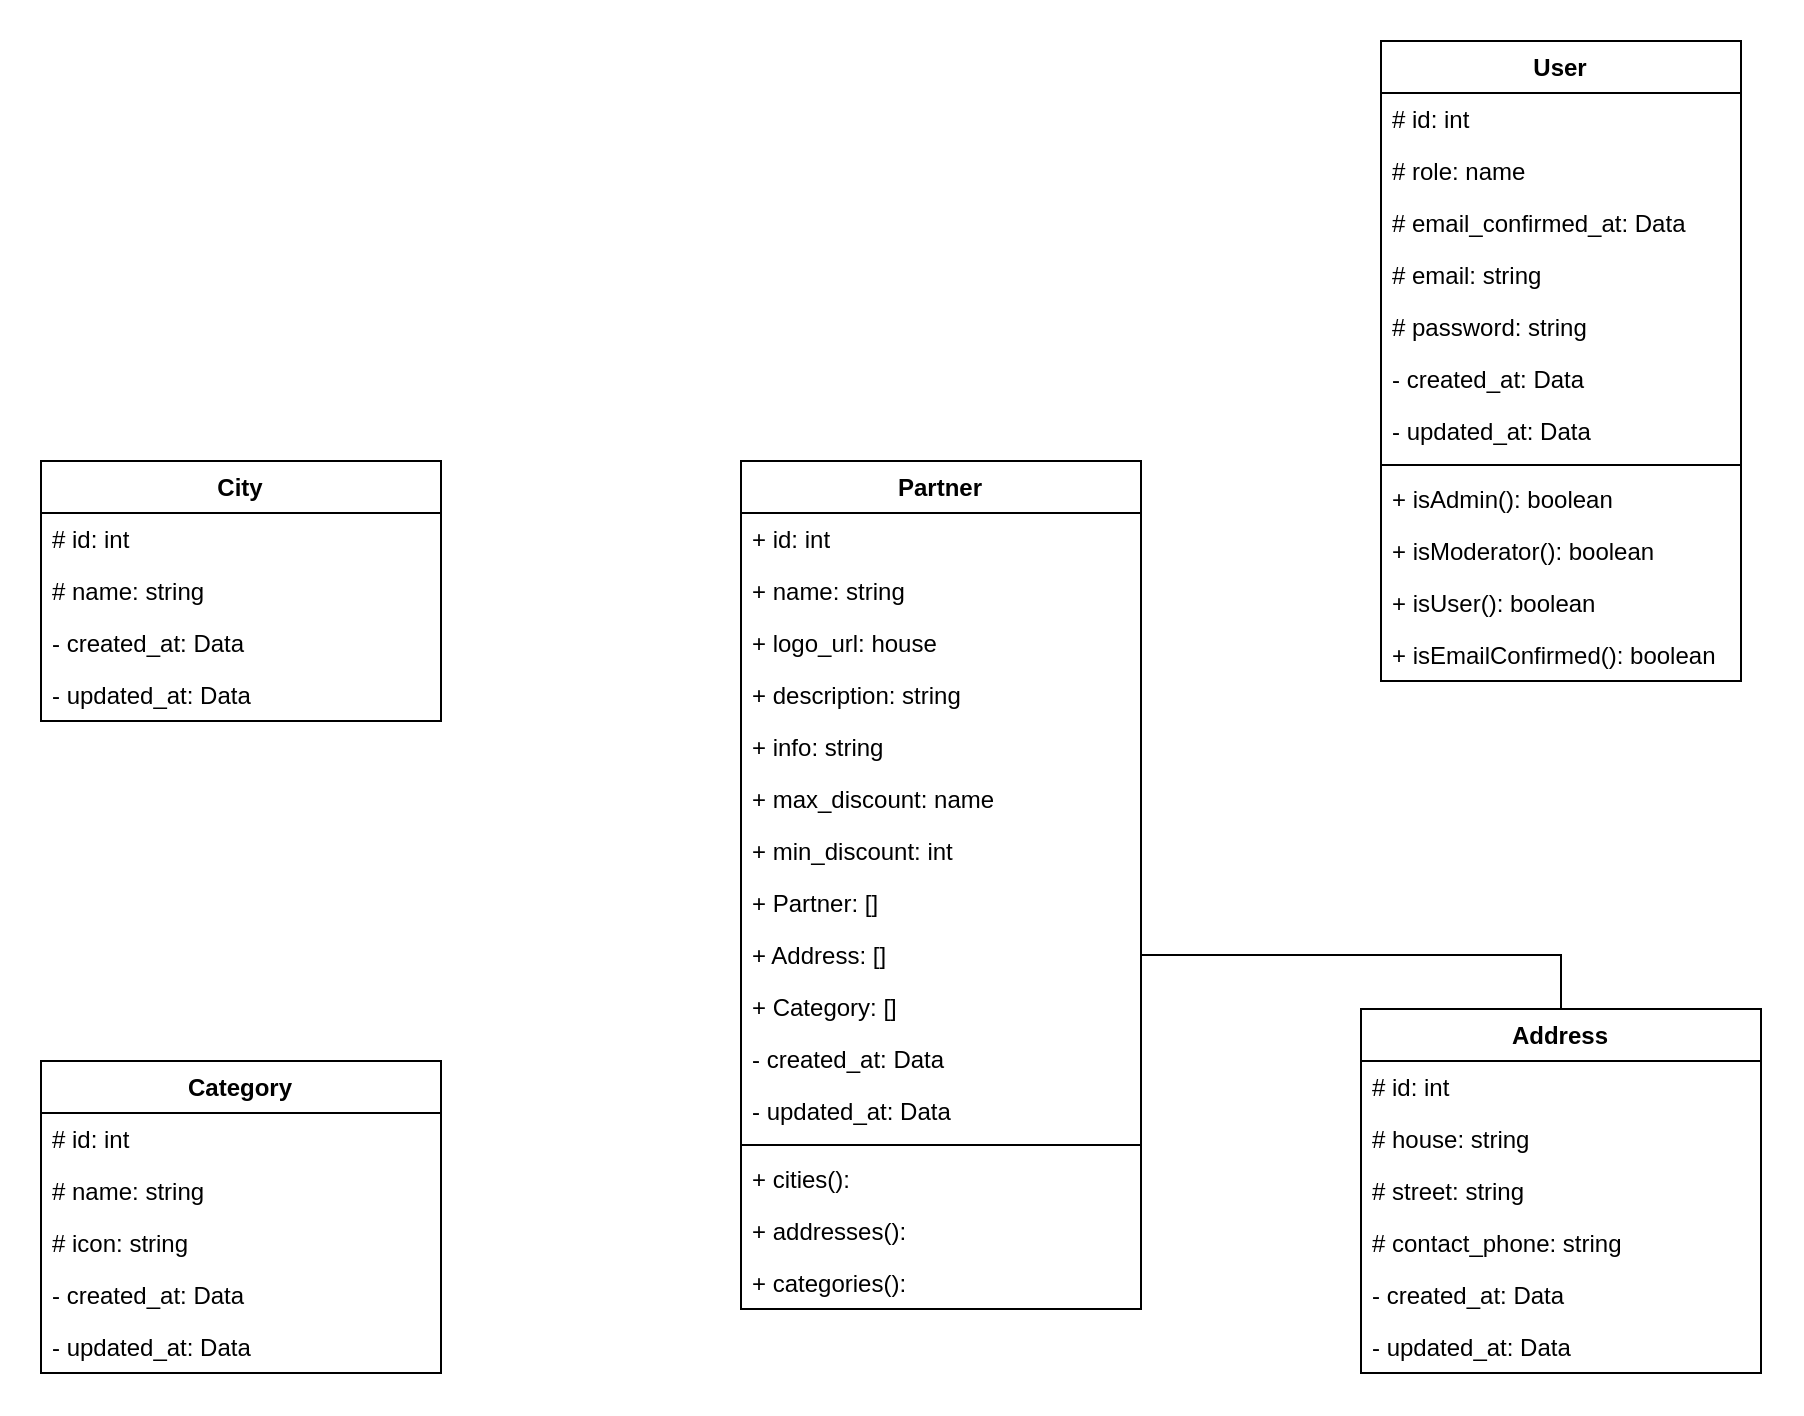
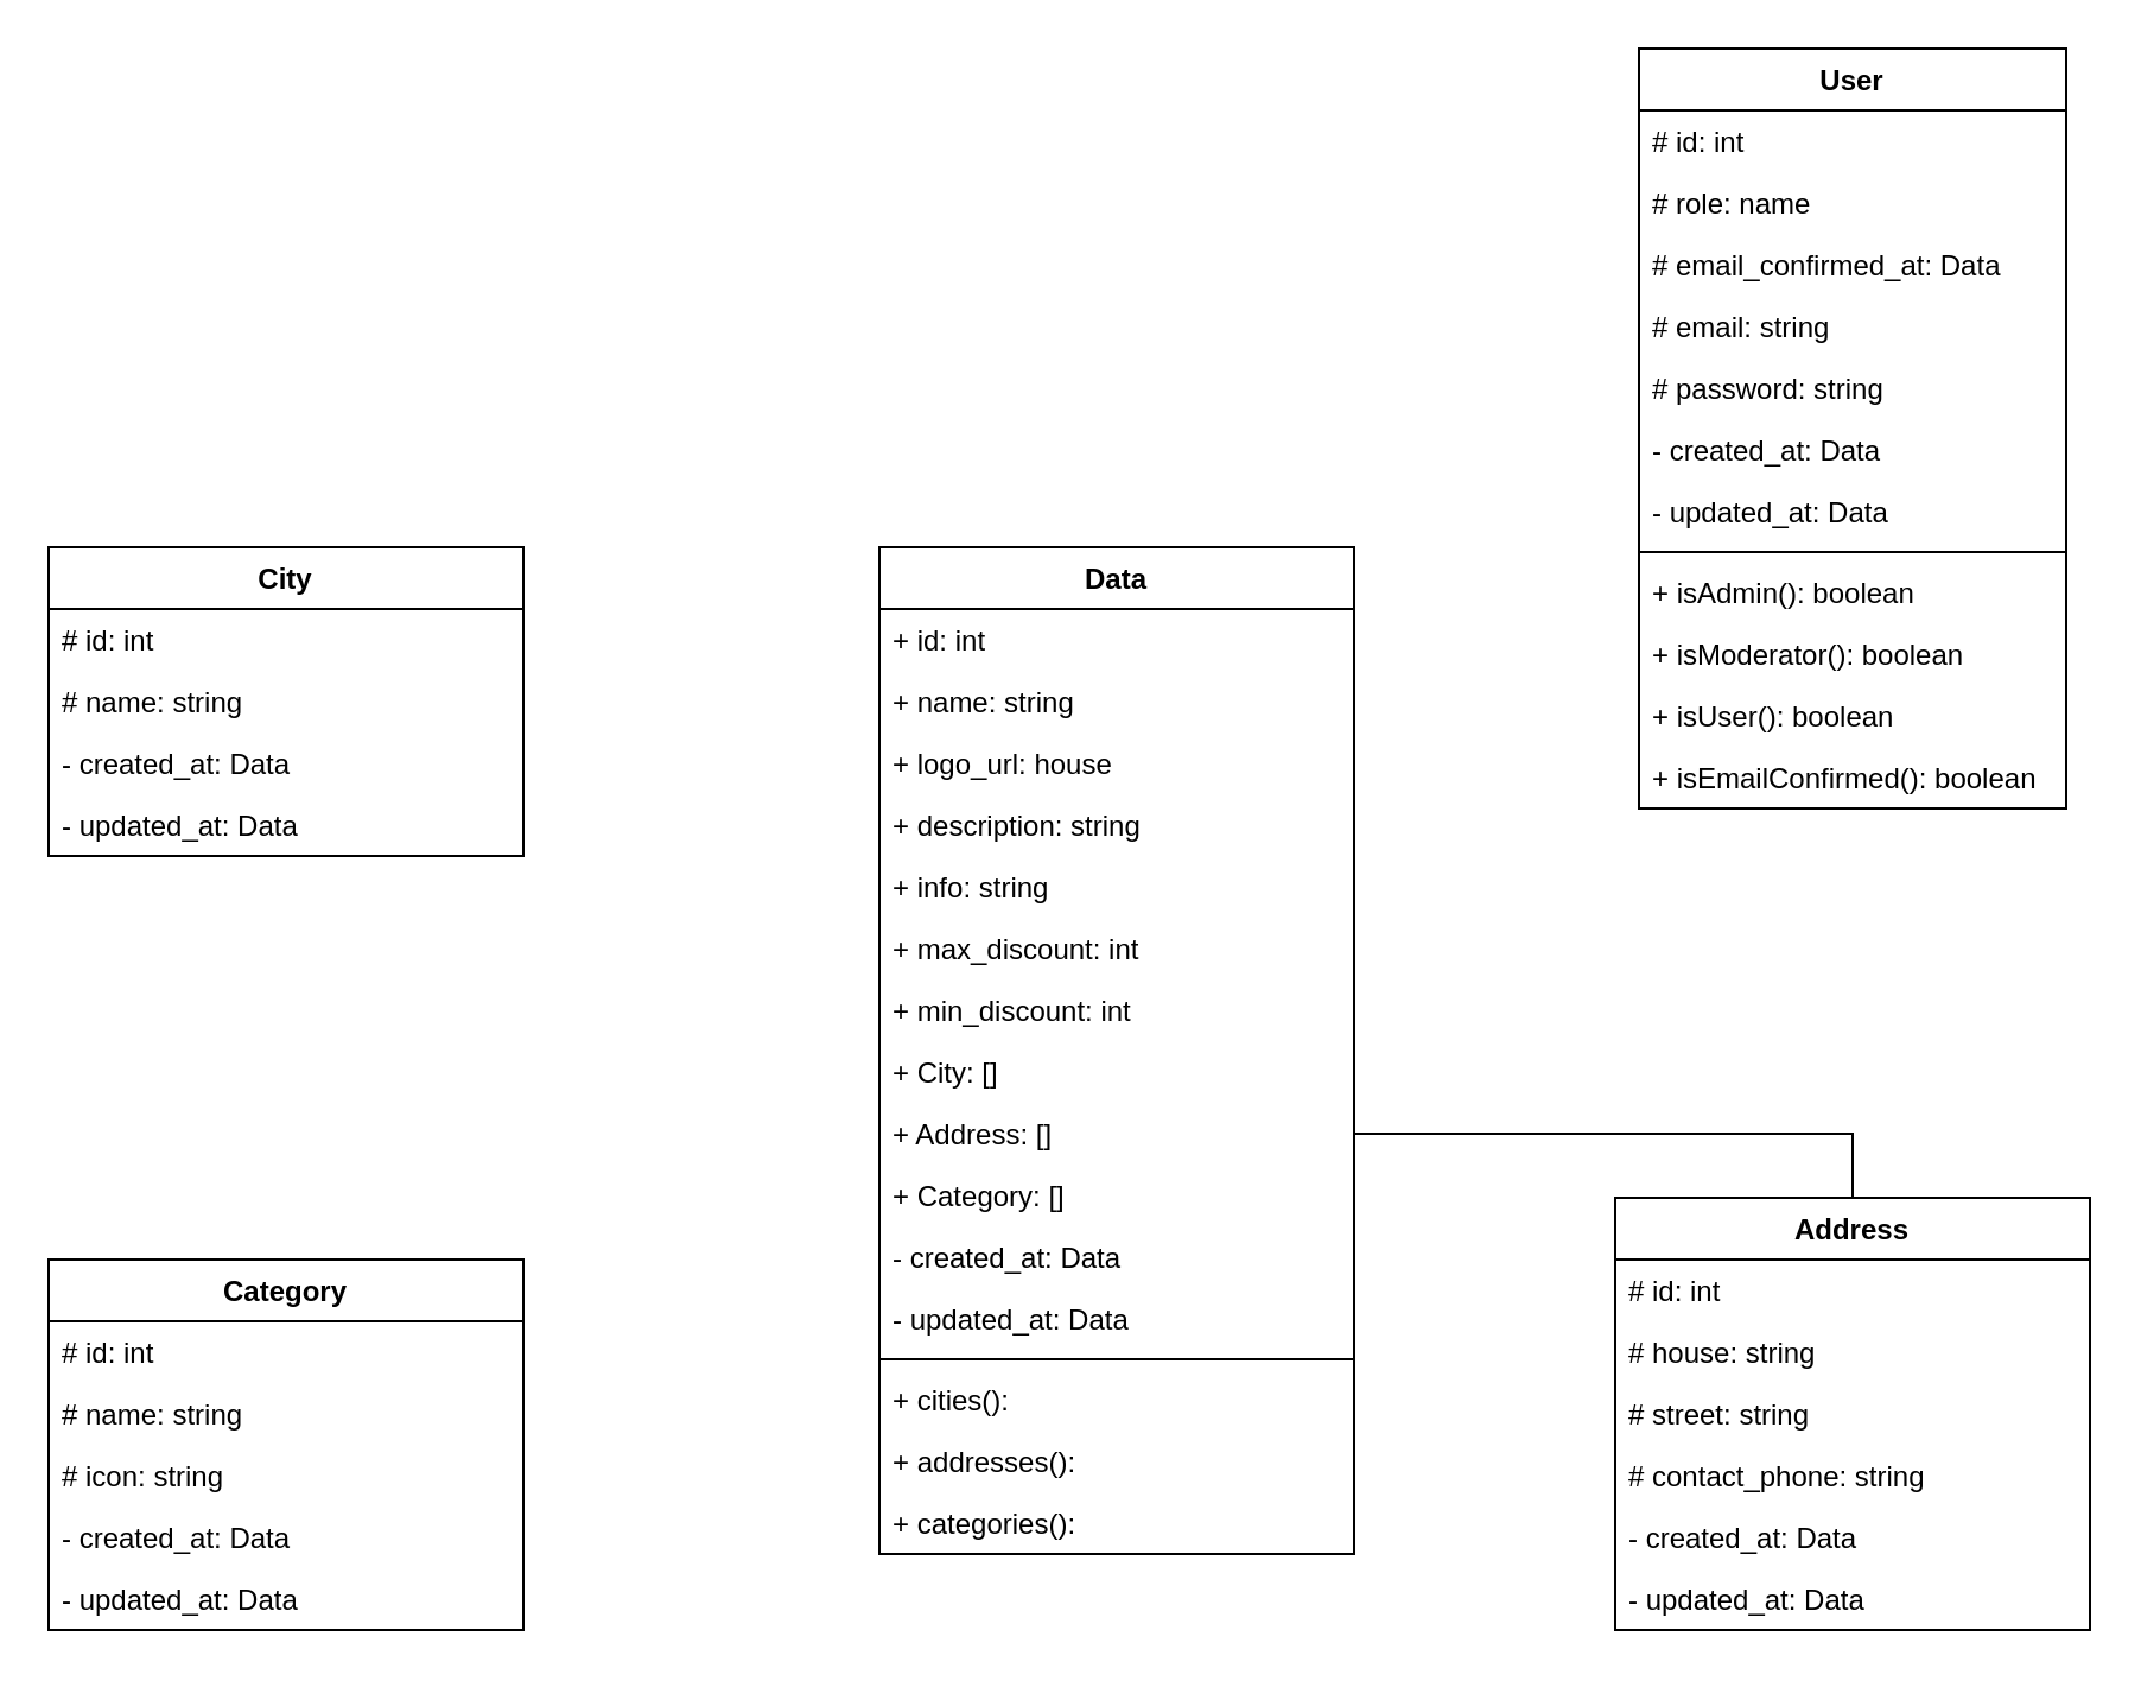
- <mxCell id="2" value="Partner" style="swimlane;fontStyle=1;align=center;verticalAlign=top;childLayout=stackLayout;horizontal=1;startSize=26;horizontalStack=0;resizeParent=1;resizeParentMax=0;resizeLast=0;collapsible=1;marginBottom=0;" vertex="1" parent="1"><mxGeometry x="370" y="230" width="200" height="424" as="geometry" /></mxCell>
+ <mxCell id="2" value="Data" style="swimlane;fontStyle=1;align=center;verticalAlign=top;childLayout=stackLayout;horizontal=1;startSize=26;horizontalStack=0;resizeParent=1;resizeParentMax=0;resizeLast=0;collapsible=1;marginBottom=0;" vertex="1" parent="1"><mxGeometry x="370" y="230" width="200" height="424" as="geometry" /></mxCell>
- <mxCell id="8" value="+ max_discount: name" style="text;strokeColor=none;fillColor=none;align=left;verticalAlign=top;spacingLeft=4;spacingRight=4;overflow=hidden;rotatable=0;points=[[0,0.5],[1,0.5]];portConstraint=eastwest;" vertex="1" parent="2"><mxGeometry y="156" width="200" height="26" as="geometry" /></mxCell>
+ <mxCell id="8" value="+ max_discount: int" style="text;strokeColor=none;fillColor=none;align=left;verticalAlign=top;spacingLeft=4;spacingRight=4;overflow=hidden;rotatable=0;points=[[0,0.5],[1,0.5]];portConstraint=eastwest;" vertex="1" parent="2"><mxGeometry y="156" width="200" height="26" as="geometry" /></mxCell>
- <mxCell id="10" value="+ Partner: []" style="text;strokeColor=none;fillColor=none;align=left;verticalAlign=top;spacingLeft=4;spacingRight=4;overflow=hidden;rotatable=0;points=[[0,0.5],[1,0.5]];portConstraint=eastwest;" vertex="1" parent="2"><mxGeometry y="208" width="200" height="26" as="geometry" /></mxCell>
+ <mxCell id="10" value="+ City: []" style="text;strokeColor=none;fillColor=none;align=left;verticalAlign=top;spacingLeft=4;spacingRight=4;overflow=hidden;rotatable=0;points=[[0,0.5],[1,0.5]];portConstraint=eastwest;" vertex="1" parent="2"><mxGeometry y="208" width="200" height="26" as="geometry" /></mxCell>
